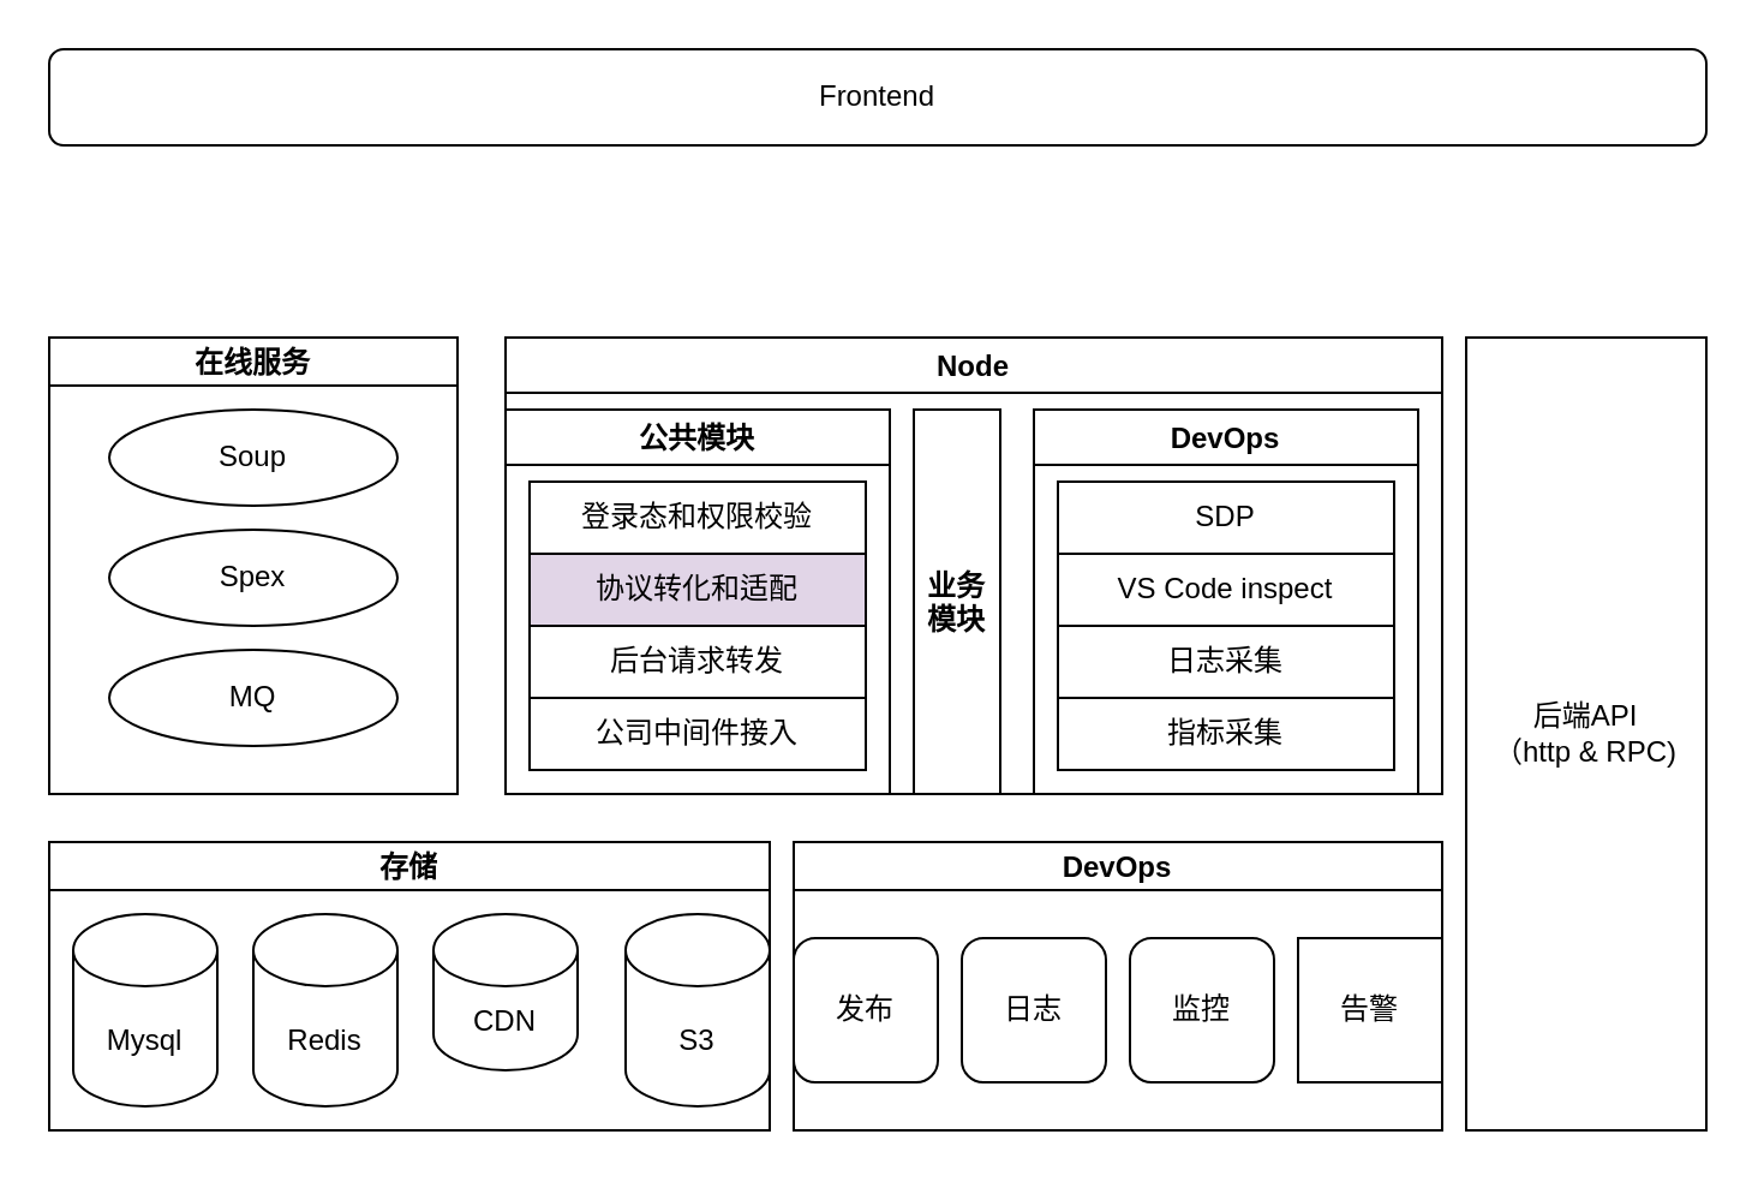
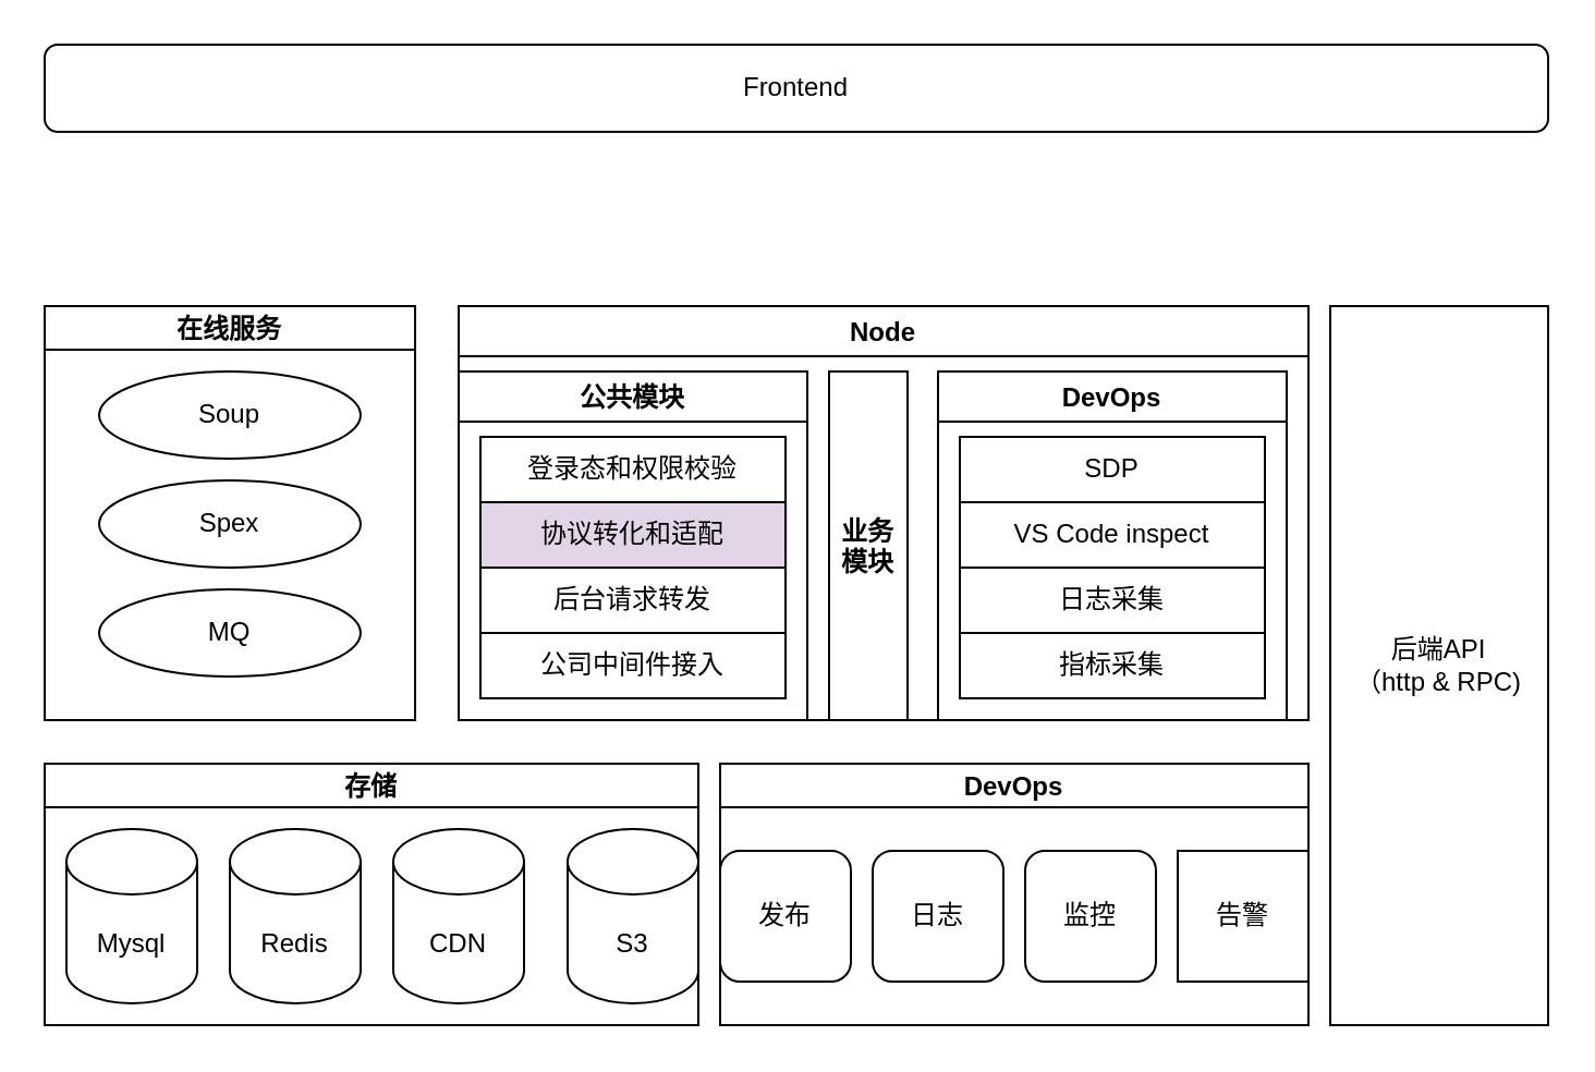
- <mxCell id="9" value="CDN" style="shape=cylinder3;whiteSpace=wrap;html=1;boundedLbl=1;backgroundOutline=1;size=15;" vertex="1" parent="6"><mxGeometry x="160" y="30" width="60" height="65" as="geometry" /></mxCell>
+ <mxCell id="9" value="CDN" style="shape=cylinder3;whiteSpace=wrap;html=1;boundedLbl=1;backgroundOutline=1;size=15;" vertex="1" parent="6"><mxGeometry x="160" y="30" width="60" height="80" as="geometry" /></mxCell>
